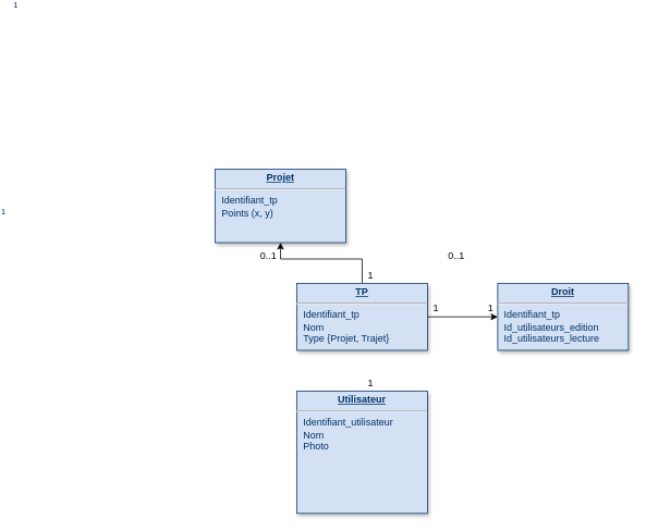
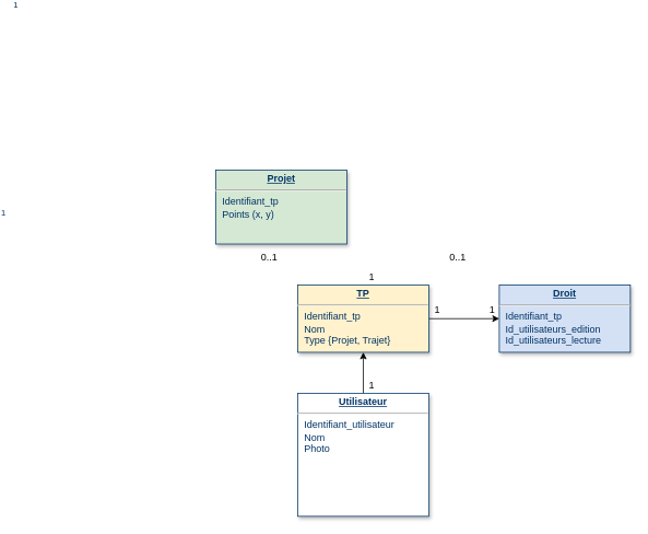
- <mxCell id="6" value="&lt;p style=&quot;margin: 0px ; margin-top: 4px ; text-align: center ; text-decoration: underline&quot;&gt;&lt;strong&gt;Projet&lt;/strong&gt;&lt;/p&gt;&lt;hr&gt;&lt;p style=&quot;margin: 0px ; margin-left: 8px&quot;&gt;&lt;span&gt;Identifiant_tp&lt;/span&gt;&lt;/p&gt;&lt;p style=&quot;margin: 0px ; margin-left: 8px&quot;&gt;&lt;span&gt;Points (x, y)&lt;/span&gt;&lt;/p&gt;&lt;p style=&quot;margin: 0px ; margin-left: 8px&quot;&gt;&lt;span&gt;&lt;br&gt;&lt;/span&gt;&lt;/p&gt;&lt;p style=&quot;margin: 0px ; margin-left: 8px&quot;&gt;&lt;span&gt;&lt;br&gt;&lt;/span&gt;&lt;/p&gt;" style="verticalAlign=top;align=left;overflow=fill;fontSize=12;fontFamily=Helvetica;html=1;strokeColor=#003366;shadow=1;fillColor=#D4E1F5;fontColor=#003366" vertex="1" parent="1"><mxGeometry x="20" y="74" width="160" height="90" as="geometry" /></mxCell>
+ <mxCell id="6" value="&lt;p style=&quot;margin: 0px ; margin-top: 4px ; text-align: center ; text-decoration: underline&quot;&gt;&lt;strong&gt;Projet&lt;/strong&gt;&lt;/p&gt;&lt;hr&gt;&lt;p style=&quot;margin: 0px ; margin-left: 8px&quot;&gt;&lt;span&gt;Identifiant_tp&lt;/span&gt;&lt;/p&gt;&lt;p style=&quot;margin: 0px ; margin-left: 8px&quot;&gt;&lt;span&gt;Points (x, y)&lt;/span&gt;&lt;/p&gt;&lt;p style=&quot;margin: 0px ; margin-left: 8px&quot;&gt;&lt;span&gt;&lt;br&gt;&lt;/span&gt;&lt;/p&gt;&lt;p style=&quot;margin: 0px ; margin-left: 8px&quot;&gt;&lt;span&gt;&lt;br&gt;&lt;/span&gt;&lt;/p&gt;" style="verticalAlign=top;align=left;overflow=fill;fontSize=12;fontFamily=Helvetica;html=1;strokeColor=#003366;shadow=1;fillColor=#d5e8d4;fontColor=#003366;" vertex="1" parent="1"><mxGeometry x="20" y="74" width="160" height="90" as="geometry" /></mxCell>
- <mxCell id="8" style="edgeStyle=orthogonalEdgeStyle;rounded=0;orthogonalLoop=1;jettySize=auto;html=1;entryX=0.5;entryY=1;entryDx=0;entryDy=0;" edge="1" parent="1" source="10" target="6"><mxGeometry relative="1" as="geometry"><Array as="points"><mxPoint x="200" y="184" /><mxPoint x="100" y="184" /></Array></mxGeometry></mxCell>
- <mxCell id="10" value="&lt;p style=&quot;margin: 0px ; margin-top: 4px ; text-align: center ; text-decoration: underline&quot;&gt;&lt;strong&gt;TP&lt;/strong&gt;&lt;/p&gt;&lt;hr&gt;&lt;p style=&quot;margin: 0px ; margin-left: 8px&quot;&gt;&lt;span&gt;Identifiant_tp&lt;/span&gt;&lt;/p&gt;&lt;p style=&quot;margin: 0px ; margin-left: 8px&quot;&gt;Nom&lt;/p&gt;&lt;p style=&quot;margin: 0px ; margin-left: 8px&quot;&gt;Type {Projet, Trajet}&lt;/p&gt;&lt;p style=&quot;margin: 0px ; margin-left: 8px&quot;&gt;&lt;span&gt;&lt;br&gt;&lt;/span&gt;&lt;/p&gt;" style="verticalAlign=top;align=left;overflow=fill;fontSize=12;fontFamily=Helvetica;html=1;strokeColor=#003366;shadow=1;fillColor=#D4E1F5;fontColor=#003366" vertex="1" parent="1"><mxGeometry x="120" y="214" width="160" height="82" as="geometry" /></mxCell>
+ <mxCell id="10" value="&lt;p style=&quot;margin: 0px ; margin-top: 4px ; text-align: center ; text-decoration: underline&quot;&gt;&lt;strong&gt;TP&lt;/strong&gt;&lt;/p&gt;&lt;hr&gt;&lt;p style=&quot;margin: 0px ; margin-left: 8px&quot;&gt;&lt;span&gt;Identifiant_tp&lt;/span&gt;&lt;/p&gt;&lt;p style=&quot;margin: 0px ; margin-left: 8px&quot;&gt;Nom&lt;/p&gt;&lt;p style=&quot;margin: 0px ; margin-left: 8px&quot;&gt;Type {Projet, Trajet}&lt;/p&gt;&lt;p style=&quot;margin: 0px ; margin-left: 8px&quot;&gt;&lt;span&gt;&lt;br&gt;&lt;/span&gt;&lt;/p&gt;" style="verticalAlign=top;align=left;overflow=fill;fontSize=12;fontFamily=Helvetica;html=1;strokeColor=#003366;shadow=1;fillColor=#fff2cc;fontColor=#003366;" vertex="1" parent="1"><mxGeometry x="120" y="214" width="160" height="82" as="geometry" /></mxCell>
+ <mxCell id="2" style="edgeStyle=orthogonalEdgeStyle;rounded=0;orthogonalLoop=1;jettySize=auto;html=1;" edge="1" parent="1" source="3" target="10"><mxGeometry relative="1" as="geometry" /></mxCell>
- <mxCell id="3" value="&lt;p style=&quot;margin: 0px ; margin-top: 4px ; text-align: center ; text-decoration: underline&quot;&gt;&lt;strong&gt;Utilisateur&lt;/strong&gt;&lt;/p&gt;&lt;hr&gt;&lt;p style=&quot;margin: 0px ; margin-left: 8px&quot;&gt;Identifiant_utilisateur&lt;/p&gt;&lt;p style=&quot;margin: 0px ; margin-left: 8px&quot;&gt;Nom&lt;/p&gt;&lt;p style=&quot;margin: 0px ; margin-left: 8px&quot;&gt;Photo&lt;/p&gt;" style="verticalAlign=top;align=left;overflow=fill;fontSize=12;fontFamily=Helvetica;html=1;strokeColor=#003366;shadow=1;fillColor=#D4E1F5;fontColor=#003366" parent="1" vertex="1"><mxGeometry x="120" y="345.96" width="160" height="150" as="geometry" /></mxCell>
+ <mxCell id="3" value="&lt;p style=&quot;margin: 0px ; margin-top: 4px ; text-align: center ; text-decoration: underline&quot;&gt;&lt;strong&gt;Utilisateur&lt;/strong&gt;&lt;/p&gt;&lt;hr&gt;&lt;p style=&quot;margin: 0px ; margin-left: 8px&quot;&gt;Identifiant_utilisateur&lt;/p&gt;&lt;p style=&quot;margin: 0px ; margin-left: 8px&quot;&gt;Nom&lt;/p&gt;&lt;p style=&quot;margin: 0px ; margin-left: 8px&quot;&gt;Photo&lt;/p&gt;" style="verticalAlign=top;align=left;overflow=fill;fontSize=12;fontFamily=Helvetica;html=1;strokeColor=#003366;shadow=1;fillColor=#ffffff;fontColor=#003366;" parent="1" vertex="1"><mxGeometry x="120" y="345.96" width="160" height="150" as="geometry" /></mxCell>
